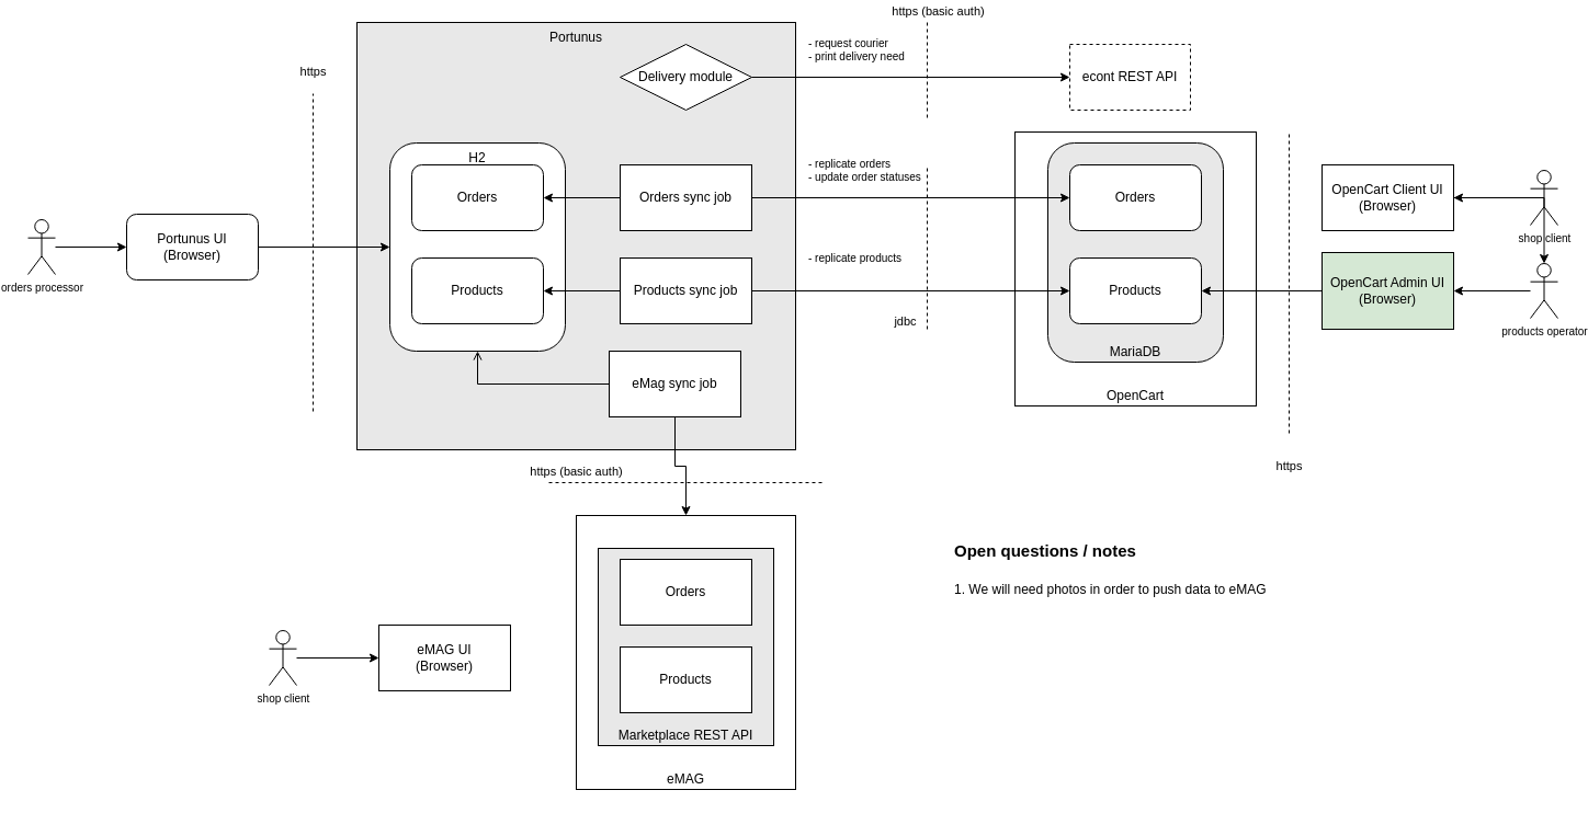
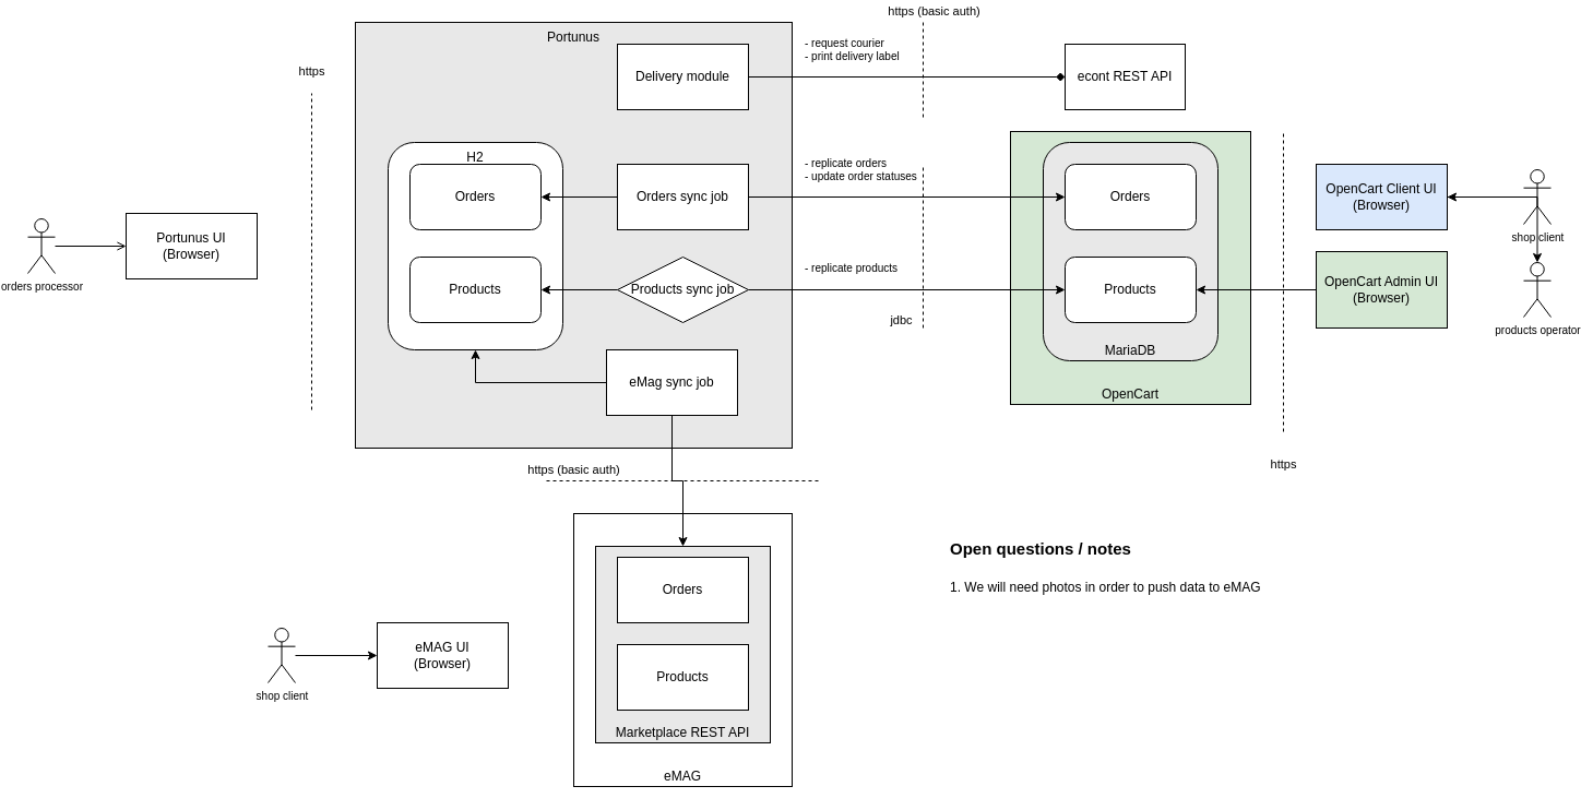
- <mxCell id="43" value="- request courier&lt;br&gt;- print delivery need" style="text;html=1;strokeColor=none;fillColor=none;align=left;verticalAlign=middle;whiteSpace=wrap;rounded=0;fontSize=10;" vertex="1" parent="1"><mxGeometry x="730" y="30" width="130" height="30" as="geometry" /></mxCell>
+ <mxCell id="43" value="- request courier&lt;br&gt;- print delivery label" style="text;html=1;strokeColor=none;fillColor=none;align=left;verticalAlign=middle;whiteSpace=wrap;rounded=0;fontSize=10;" vertex="1" parent="1"><mxGeometry x="730" y="30" width="130" height="30" as="geometry" /></mxCell>
- <mxCell id="39" value="Delivery module" style="rhombus;whiteSpace=wrap;html=1;" vertex="1" parent="1"><mxGeometry x="560" y="40" width="120" height="60" as="geometry" /></mxCell>
+ <mxCell id="39" value="Delivery module" style="rounded=0;whiteSpace=wrap;html=1;" vertex="1" parent="1"><mxGeometry x="560" y="40" width="120" height="60" as="geometry" /></mxCell>
- <mxCell id="42" style="edgeStyle=orthogonalEdgeStyle;rounded=0;orthogonalLoop=1;jettySize=auto;html=1;" edge="1" parent="1" source="39" target="38"><mxGeometry relative="1" as="geometry" /></mxCell>
+ <mxCell id="42" style="edgeStyle=orthogonalEdgeStyle;rounded=0;orthogonalLoop=1;jettySize=auto;html=1;endArrow=diamond;" edge="1" parent="1" source="39" target="38"><mxGeometry relative="1" as="geometry" /></mxCell>
- <mxCell id="38" value="econt REST API" style="rounded=0;whiteSpace=wrap;html=1;dashed=1;" vertex="1" parent="1"><mxGeometry x="970" y="40" width="110" height="60" as="geometry" /></mxCell>
+ <mxCell id="38" value="econt REST API" style="rounded=0;whiteSpace=wrap;html=1;" vertex="1" parent="1"><mxGeometry x="970" y="40" width="110" height="60" as="geometry" /></mxCell>
- <mxCell id="14" value="OpenCart Client UI&lt;br&gt;(Browser)" style="rounded=0;whiteSpace=wrap;html=1;" vertex="1" parent="1"><mxGeometry x="1200" y="150" width="120" height="60" as="geometry" /></mxCell>
+ <mxCell id="14" value="OpenCart Client UI&lt;br&gt;(Browser)" style="rounded=0;whiteSpace=wrap;html=1;fillColor=#dae8fc;" vertex="1" parent="1"><mxGeometry x="1200" y="150" width="120" height="60" as="geometry" /></mxCell>
- <mxCell id="48" style="edgeStyle=orthogonalEdgeStyle;rounded=0;orthogonalLoop=1;jettySize=auto;html=1;entryX=0;entryY=0.5;entryDx=0;entryDy=0;" edge="1" parent="1" source="49" target="29"><mxGeometry relative="1" as="geometry" /></mxCell>
+ <mxCell id="48" style="edgeStyle=orthogonalEdgeStyle;rounded=0;orthogonalLoop=1;jettySize=auto;html=1;entryX=0;entryY=0.5;entryDx=0;entryDy=0;endArrow=open;" edge="1" parent="1" source="49" target="29"><mxGeometry relative="1" as="geometry" /></mxCell>
- <mxCell id="29" value="Portunus UI&lt;br&gt;(Browser)" style="whiteSpace=wrap;html=1;rounded=1;" vertex="1" parent="1"><mxGeometry x="110" y="195" width="120" height="60" as="geometry" /></mxCell>
+ <mxCell id="29" value="Portunus UI&lt;br&gt;(Browser)" style="rounded=0;whiteSpace=wrap;html=1;" vertex="1" parent="1"><mxGeometry x="110" y="195" width="120" height="60" as="geometry" /></mxCell>
- <mxCell id="28" style="edgeStyle=orthogonalEdgeStyle;rounded=0;orthogonalLoop=1;jettySize=auto;html=1;entryX=0;entryY=0.5;entryDx=0;entryDy=0;" edge="1" parent="1" source="29" target="7"><mxGeometry relative="1" as="geometry" /></mxCell>
- <mxCell id="36" value="- replicate products" style="text;html=1;strokeColor=none;fillColor=none;align=left;verticalAlign=middle;whiteSpace=wrap;rounded=0;fontSize=10;" vertex="1" parent="1"><mxGeometry x="730" y="220" width="100" height="30" as="geometry" /></mxCell>
+ <mxCell id="36" value="- replicate products" style="text;html=1;strokeColor=none;fillColor=none;align=left;verticalAlign=middle;whiteSpace=wrap;rounded=0;fontSize=10;" vertex="1" parent="1"><mxGeometry x="730" y="230" width="100" height="30" as="geometry" /></mxCell>
- <mxCell id="21" value="Products sync job" style="rounded=0;whiteSpace=wrap;html=1;" vertex="1" parent="1"><mxGeometry x="560" y="235" width="120" height="60" as="geometry" /></mxCell>
+ <mxCell id="21" value="Products sync job" style="rhombus;whiteSpace=wrap;html=1;" vertex="1" parent="1"><mxGeometry x="560" y="235" width="120" height="60" as="geometry" /></mxCell>
- <mxCell id="15" style="edgeStyle=orthogonalEdgeStyle;rounded=0;orthogonalLoop=1;jettySize=auto;html=1;entryX=1;entryY=0.5;entryDx=0;entryDy=0;" edge="1" parent="1" source="16" target="18"><mxGeometry relative="1" as="geometry" /></mxCell>
- <mxCell id="26" style="edgeStyle=orthogonalEdgeStyle;rounded=0;orthogonalLoop=1;jettySize=auto;html=1;entryX=0.5;entryY=1;entryDx=0;entryDy=0;endArrow=open;" edge="1" parent="1" source="27" target="7"><mxGeometry relative="1" as="geometry" /></mxCell>
+ <mxCell id="26" style="edgeStyle=orthogonalEdgeStyle;rounded=0;orthogonalLoop=1;jettySize=auto;html=1;entryX=0.5;entryY=1;entryDx=0;entryDy=0;" edge="1" parent="1" source="27" target="7"><mxGeometry relative="1" as="geometry" /></mxCell>
- <mxCell id="10" value="OpenCart" style="rounded=0;whiteSpace=wrap;html=1;verticalAlign=bottom;" vertex="1" parent="1"><mxGeometry x="920" y="120" width="220" height="250" as="geometry" /></mxCell>
+ <mxCell id="10" value="OpenCart" style="rounded=0;whiteSpace=wrap;html=1;verticalAlign=bottom;fillColor=#d5e8d4;" vertex="1" parent="1"><mxGeometry x="920" y="120" width="220" height="250" as="geometry" /></mxCell>
- <mxCell id="25" style="edgeStyle=orthogonalEdgeStyle;rounded=0;orthogonalLoop=1;jettySize=auto;html=1;" edge="1" parent="1" source="27" target="2"><mxGeometry relative="1" as="geometry" /></mxCell>
+ <mxCell id="25" style="edgeStyle=orthogonalEdgeStyle;rounded=0;orthogonalLoop=1;jettySize=auto;html=1;entryX=0.5;entryY=0;entryDx=0;entryDy=0;" edge="1" parent="1" source="27" target="3"><mxGeometry relative="1" as="geometry" /></mxCell>
